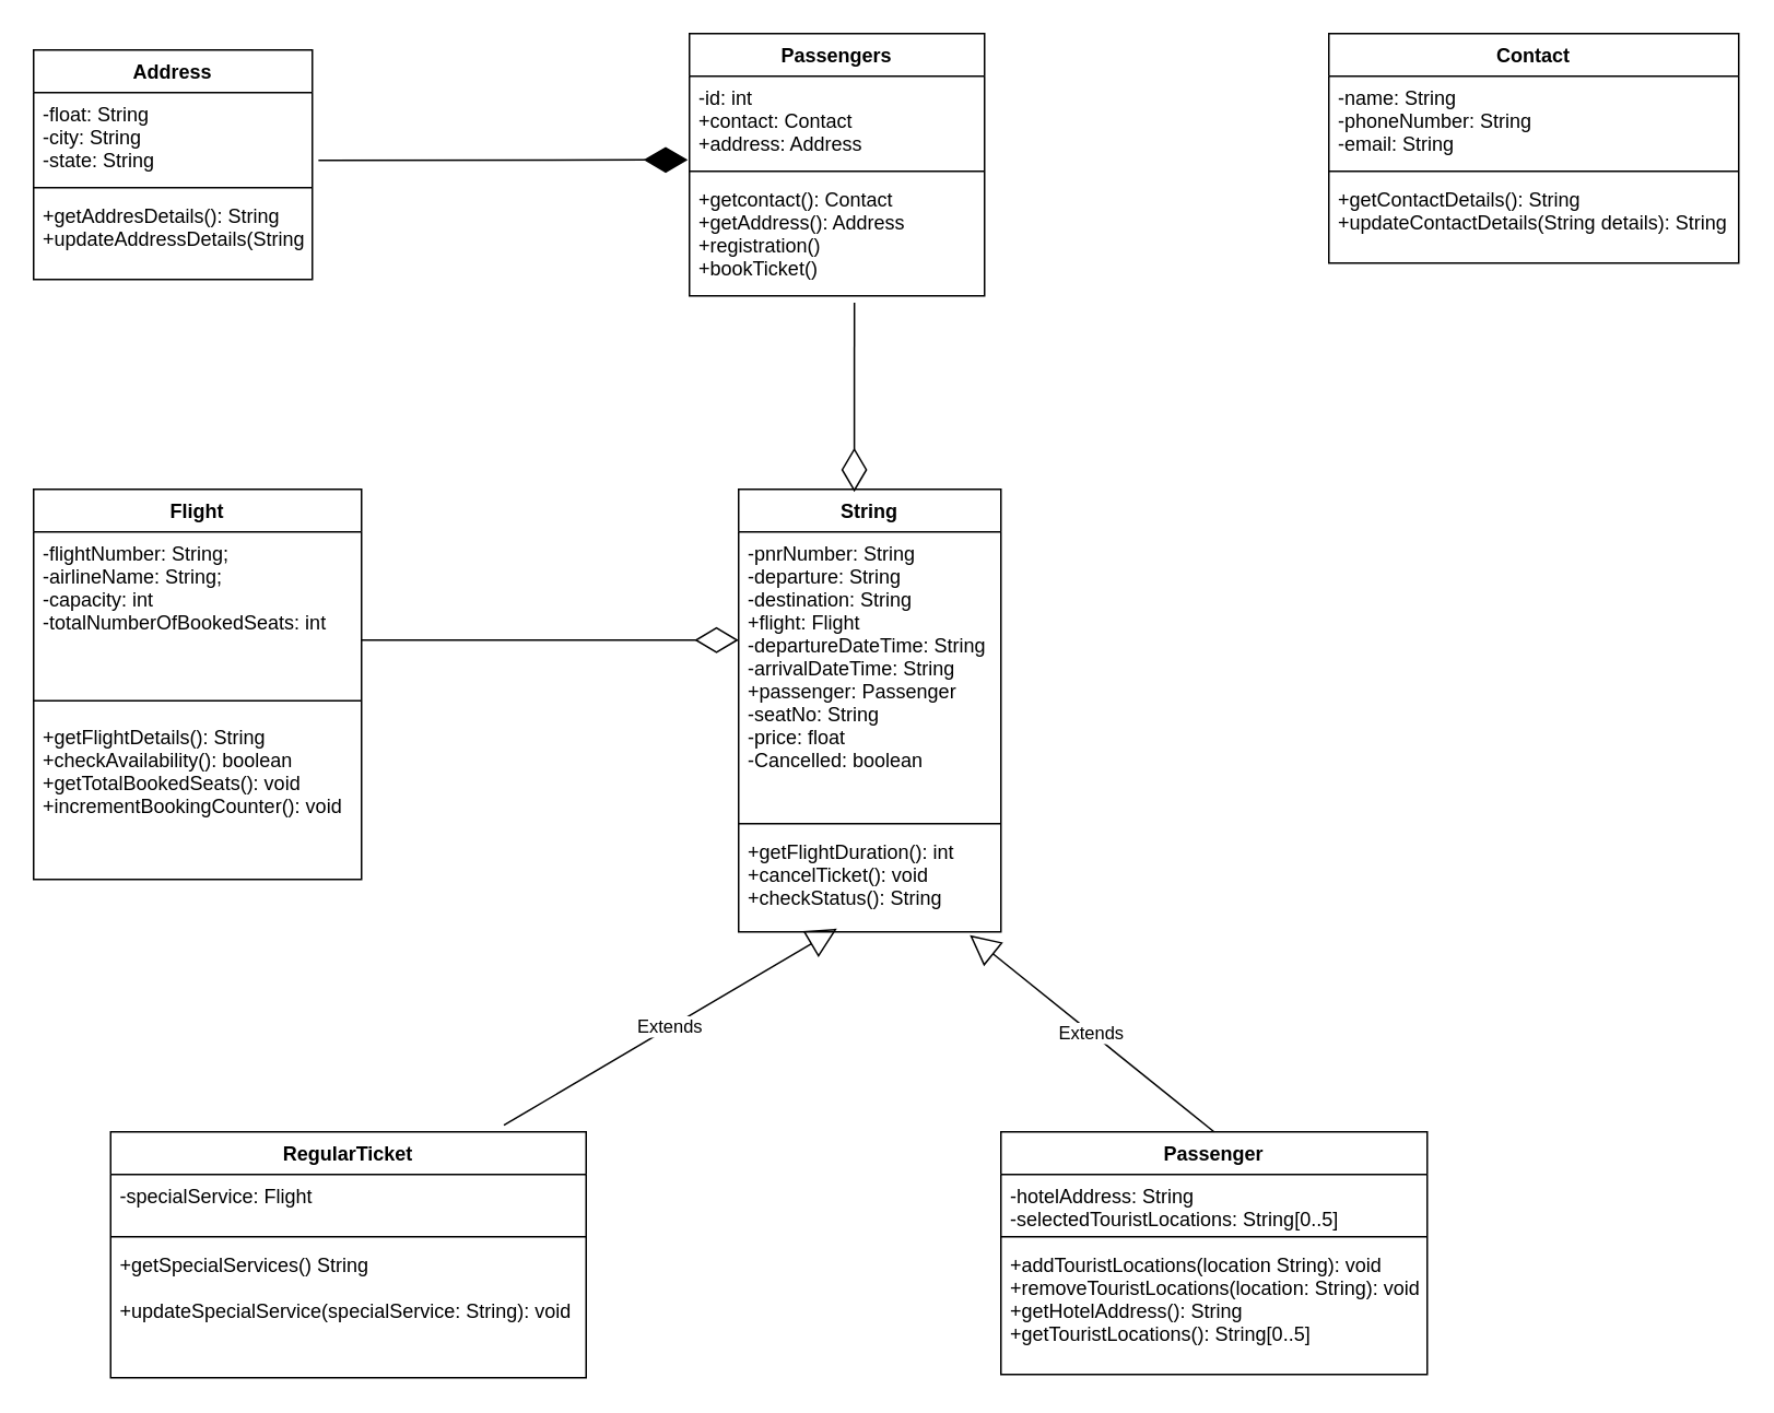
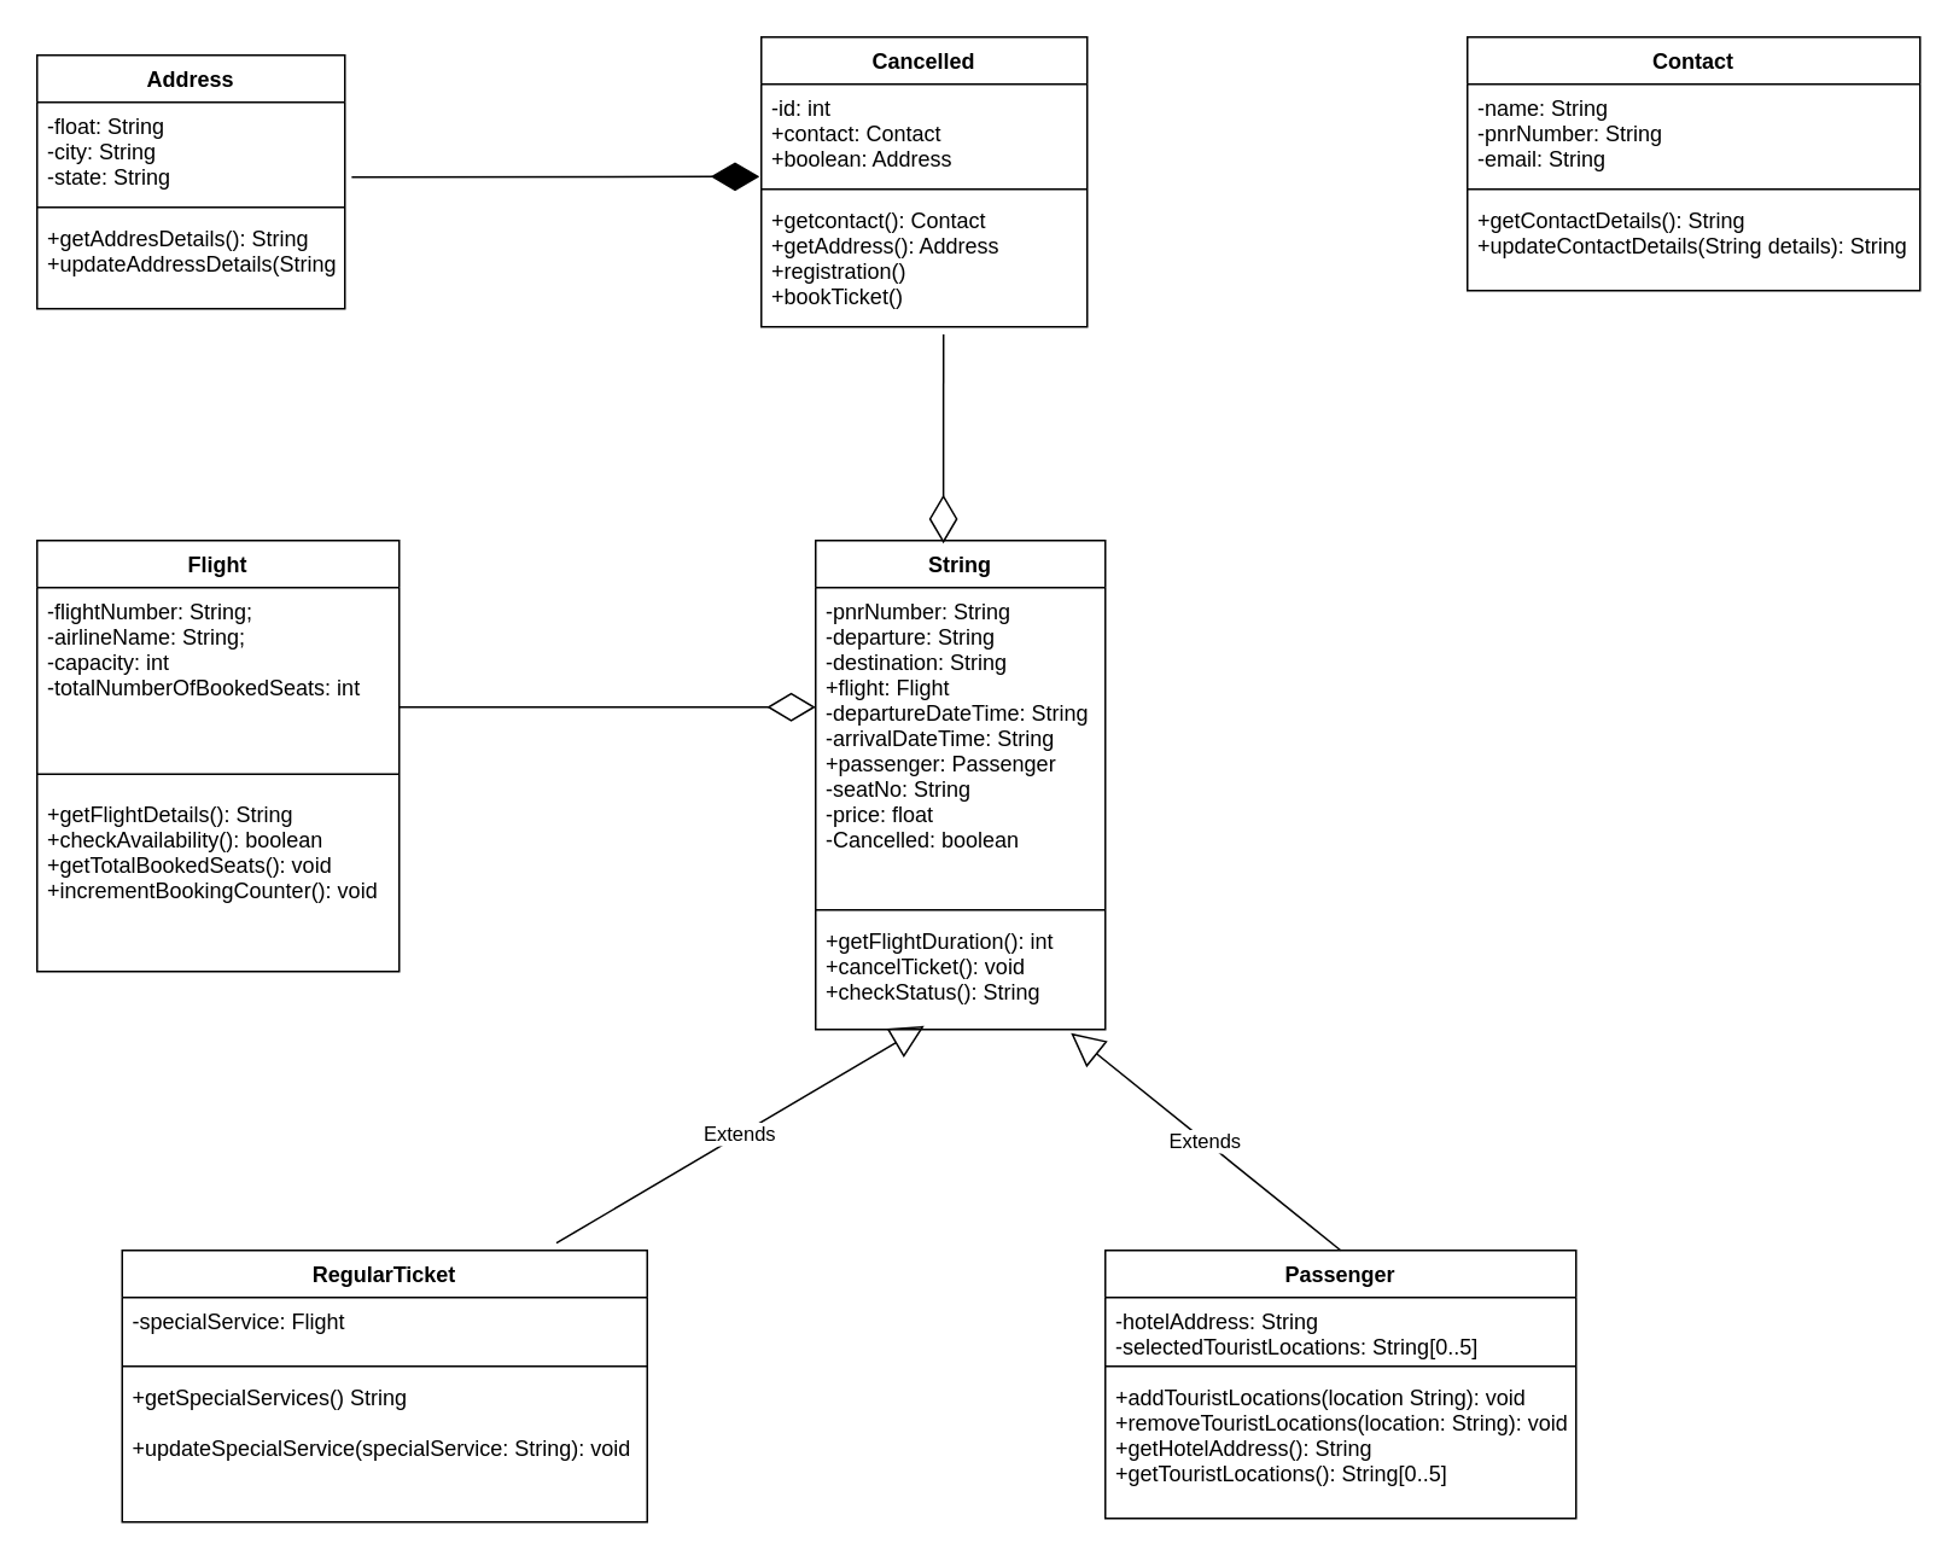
- <mxCell id="18" value="Passengers" style="swimlane;fontStyle=1;align=center;verticalAlign=top;childLayout=stackLayout;horizontal=1;startSize=26;horizontalStack=0;resizeParent=1;resizeParentMax=0;resizeLast=0;collapsible=1;marginBottom=0;" parent="1" vertex="1"><mxGeometry x="420" y="20" width="180" height="160" as="geometry" /></mxCell>
+ <mxCell id="18" value="Cancelled" style="swimlane;fontStyle=1;align=center;verticalAlign=top;childLayout=stackLayout;horizontal=1;startSize=26;horizontalStack=0;resizeParent=1;resizeParentMax=0;resizeLast=0;collapsible=1;marginBottom=0;" parent="1" vertex="1"><mxGeometry x="420" y="20" width="180" height="160" as="geometry" /></mxCell>
- <mxCell id="19" value="-id: int&#10;+contact: Contact&#10;+address: Address" style="text;strokeColor=none;fillColor=none;align=left;verticalAlign=top;spacingLeft=4;spacingRight=4;overflow=hidden;rotatable=0;points=[[0,0.5],[1,0.5]];portConstraint=eastwest;" parent="18" vertex="1"><mxGeometry y="26" width="180" height="54" as="geometry" /></mxCell>
+ <mxCell id="19" value="-id: int&#10;+contact: Contact&#10;+boolean: Address" style="text;strokeColor=none;fillColor=none;align=left;verticalAlign=top;spacingLeft=4;spacingRight=4;overflow=hidden;rotatable=0;points=[[0,0.5],[1,0.5]];portConstraint=eastwest;" parent="18" vertex="1"><mxGeometry y="26" width="180" height="54" as="geometry" /></mxCell>
- <mxCell id="23" value="-name: String&#10;-phoneNumber: String&#10;-email: String" style="text;strokeColor=none;fillColor=none;align=left;verticalAlign=top;spacingLeft=4;spacingRight=4;overflow=hidden;rotatable=0;points=[[0,0.5],[1,0.5]];portConstraint=eastwest;" parent="22" vertex="1"><mxGeometry y="26" width="250" height="54" as="geometry" /></mxCell>
+ <mxCell id="23" value="-name: String&#10;-pnrNumber: String&#10;-email: String" style="text;strokeColor=none;fillColor=none;align=left;verticalAlign=top;spacingLeft=4;spacingRight=4;overflow=hidden;rotatable=0;points=[[0,0.5],[1,0.5]];portConstraint=eastwest;" parent="22" vertex="1"><mxGeometry y="26" width="250" height="54" as="geometry" /></mxCell>
